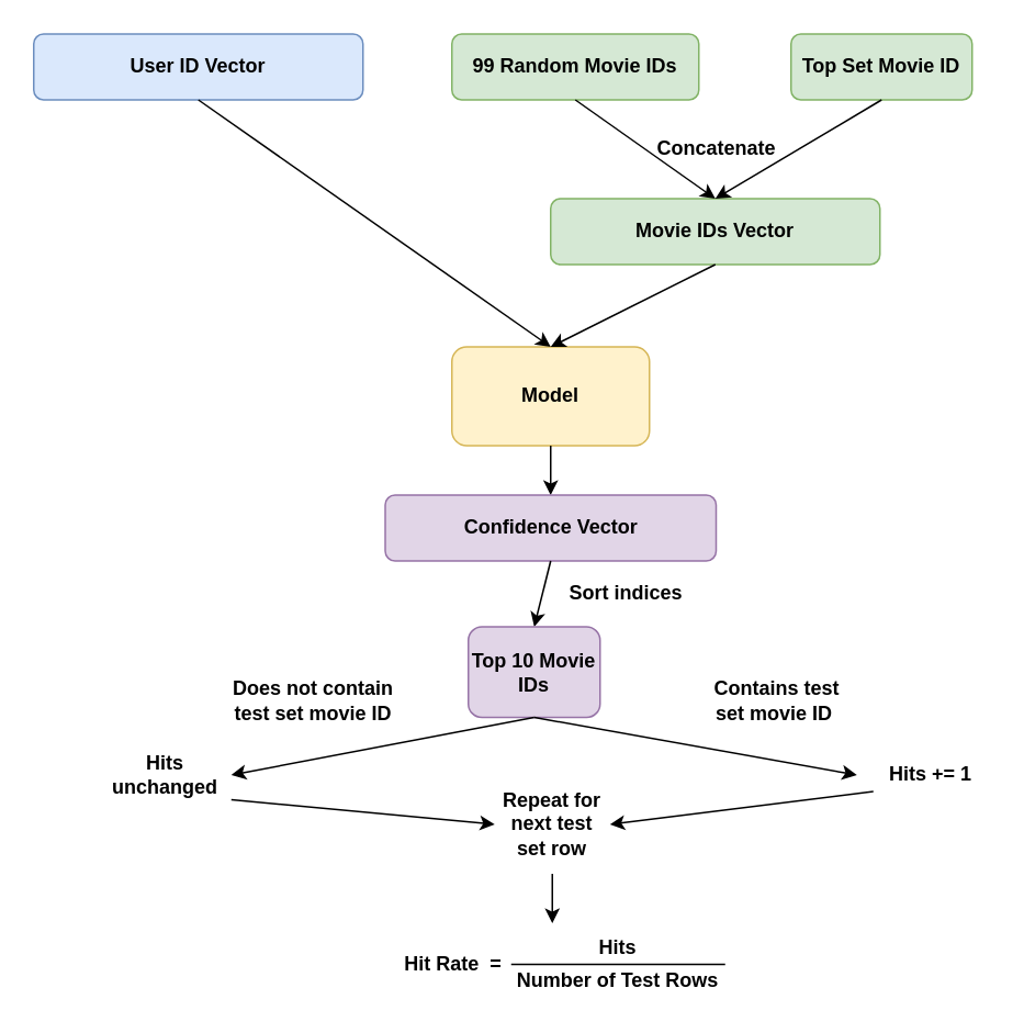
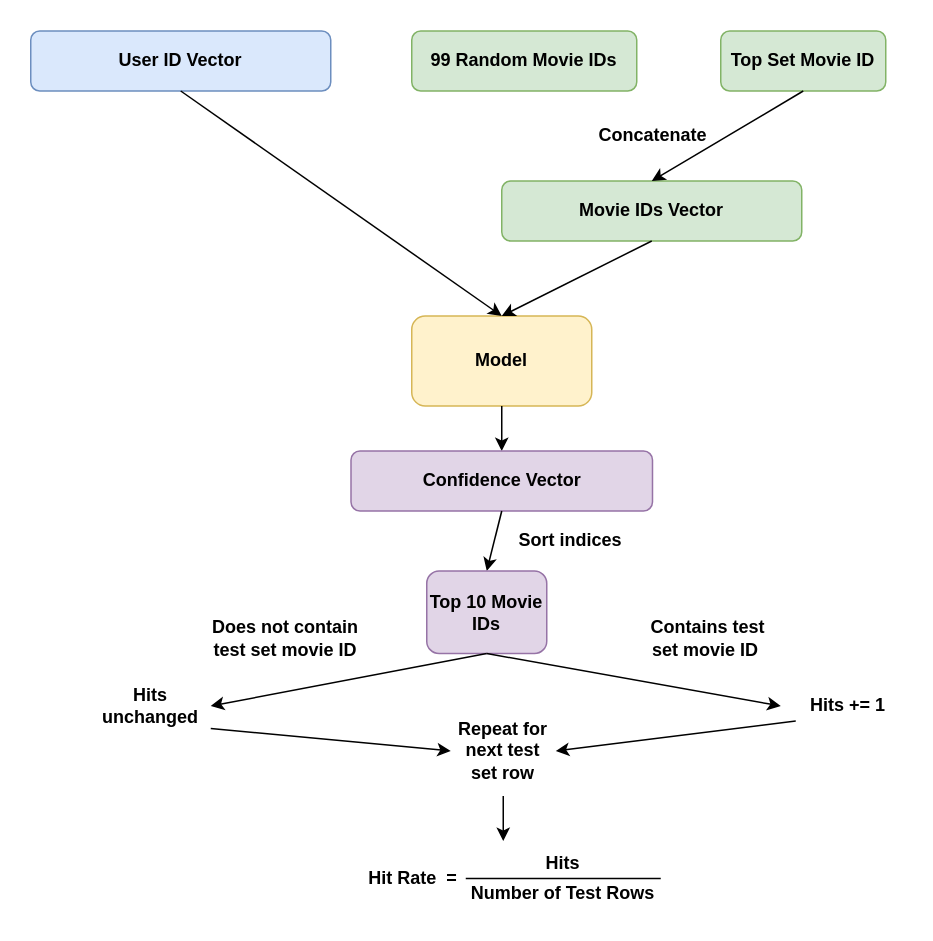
- <mxCell id="6" value="" style="endArrow=classic;html=1;exitX=0.5;exitY=1;exitDx=0;exitDy=0;entryX=0.5;entryY=0;entryDx=0;entryDy=0;" edge="1" parent="1" source="2" target="5"><mxGeometry width="50" height="50" relative="1" as="geometry"><mxPoint x="340" y="230" as="sourcePoint" /><mxPoint x="300" y="120" as="targetPoint" /></mxGeometry></mxCell>
